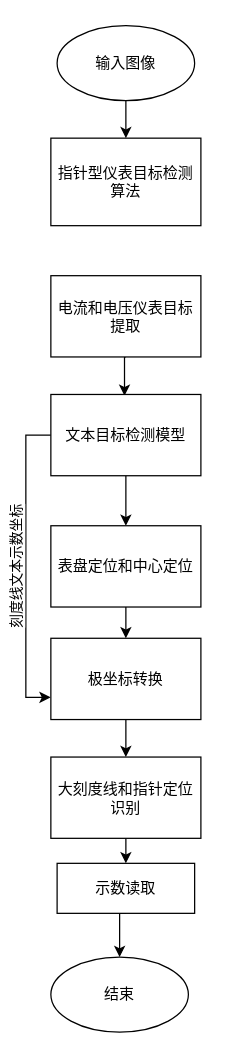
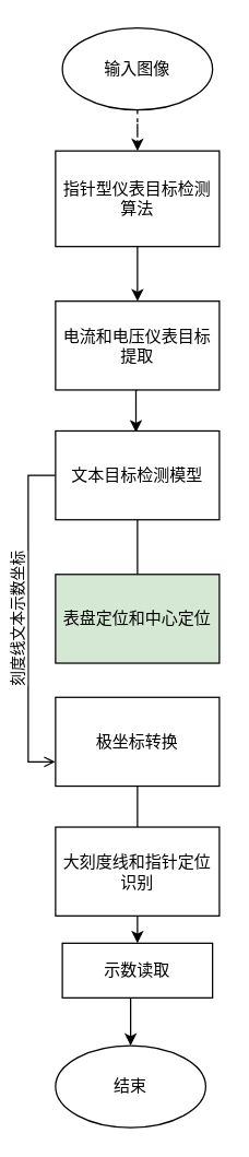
- <mxCell id="2" style="edgeStyle=orthogonalEdgeStyle;rounded=0;orthogonalLoop=1;jettySize=auto;html=1;exitX=0.5;exitY=1;exitDx=0;exitDy=0;" edge="1" parent="1" source="3" target="5"><mxGeometry relative="1" as="geometry" /></mxCell>
+ <mxCell id="2" style="edgeStyle=orthogonalEdgeStyle;rounded=0;orthogonalLoop=1;jettySize=auto;html=1;exitX=0.5;exitY=1;exitDx=0;exitDy=0;dashed=1;" edge="1" parent="1" source="3" target="5"><mxGeometry relative="1" as="geometry" /></mxCell>
+ <mxCell id="4" style="edgeStyle=orthogonalEdgeStyle;rounded=0;orthogonalLoop=1;jettySize=auto;html=1;entryX=0.5;entryY=0;entryDx=0;entryDy=0;" edge="1" parent="1" source="5" target="7"><mxGeometry relative="1" as="geometry" /></mxCell>
- <mxCell id="8" style="edgeStyle=orthogonalEdgeStyle;rounded=0;orthogonalLoop=1;jettySize=auto;html=1;entryX=0.5;entryY=0;entryDx=0;entryDy=0;" edge="1" parent="1" source="11" target="13"><mxGeometry relative="1" as="geometry" /></mxCell>
+ <mxCell id="8" style="edgeStyle=orthogonalEdgeStyle;rounded=0;orthogonalLoop=1;jettySize=auto;html=1;entryX=0.5;entryY=0;entryDx=0;entryDy=0;endArrow=none;" edge="1" parent="1" source="11" target="13"><mxGeometry relative="1" as="geometry" /></mxCell>
- <mxCell id="13" value="表盘定位和中心定位" style="rounded=0;whiteSpace=wrap;html=1;" vertex="1" parent="1"><mxGeometry x="20" y="420" width="120" height="65" as="geometry" /></mxCell>
+ <mxCell id="13" value="表盘定位和中心定位" style="rounded=0;whiteSpace=wrap;html=1;fillColor=#d5e8d4;" vertex="1" parent="1"><mxGeometry x="20" y="420" width="120" height="65" as="geometry" /></mxCell>
- <mxCell id="12" style="edgeStyle=orthogonalEdgeStyle;rounded=0;orthogonalLoop=1;jettySize=auto;html=1;exitX=0.5;exitY=1;exitDx=0;exitDy=0;entryX=0.5;entryY=0;entryDx=0;entryDy=0;" edge="1" parent="1" source="13" target="20"><mxGeometry relative="1" as="geometry" /></mxCell>
- <mxCell id="9" style="edgeStyle=orthogonalEdgeStyle;rounded=0;orthogonalLoop=1;jettySize=auto;html=1;exitX=0;exitY=0.5;exitDx=0;exitDy=0;entryX=-0.002;entryY=0.727;entryDx=0;entryDy=0;entryPerimeter=0;" edge="1" parent="1" source="11" target="20"><mxGeometry relative="1" as="geometry" /></mxCell>
+ <mxCell id="9" style="edgeStyle=orthogonalEdgeStyle;rounded=0;orthogonalLoop=1;jettySize=auto;html=1;exitX=0;exitY=0.5;exitDx=0;exitDy=0;entryX=-0.002;entryY=0.727;entryDx=0;entryDy=0;entryPerimeter=0;endArrow=open;" edge="1" parent="1" source="11" target="20"><mxGeometry relative="1" as="geometry" /></mxCell>
- <mxCell id="19" style="edgeStyle=orthogonalEdgeStyle;rounded=0;orthogonalLoop=1;jettySize=auto;html=1;exitX=0.5;exitY=1;exitDx=0;exitDy=0;" edge="1" parent="1" source="20" target="15"><mxGeometry relative="1" as="geometry" /></mxCell>
+ <mxCell id="19" style="edgeStyle=orthogonalEdgeStyle;rounded=0;orthogonalLoop=1;jettySize=auto;html=1;exitX=0.5;exitY=1;exitDx=0;exitDy=0;endArrow=none;" edge="1" parent="1" source="20" target="15"><mxGeometry relative="1" as="geometry" /></mxCell>
